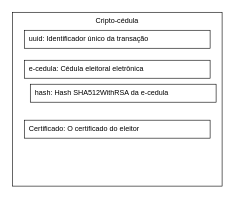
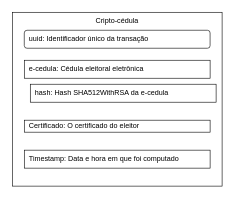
- <mxCell id="3" value="uuid: Identificador único da transação" style="rounded=0;whiteSpace=wrap;html=1;align=left;spacingLeft=6;" parent="1" vertex="1"><mxGeometry x="40" y="50" width="310" height="30" as="geometry" /></mxCell>
+ <mxCell id="3" value="uuid: Identificador único da transação" style="whiteSpace=wrap;html=1;align=left;spacingLeft=6;rounded=1;" parent="1" vertex="1"><mxGeometry x="40" y="50" width="310" height="30" as="geometry" /></mxCell>
- <mxCell id="6" value="Certificado: O certificado do eleitor" style="rounded=0;whiteSpace=wrap;html=1;align=left;spacingLeft=6;" parent="1" vertex="1"><mxGeometry x="40" y="200" width="310" height="30" as="geometry" /></mxCell>
+ <mxCell id="6" value="Certificado: O certificado do eleitor" style="rounded=0;whiteSpace=wrap;html=1;align=left;spacingLeft=6;" parent="1" vertex="1"><mxGeometry x="40" y="200" width="310" height="20" as="geometry" /></mxCell>
+ <mxCell id="7" value="Timestamp: Data e hora em que foi computado" style="rounded=0;whiteSpace=wrap;html=1;align=left;spacingLeft=6;" parent="1" vertex="1"><mxGeometry x="40" y="250" width="310" height="30" as="geometry" /></mxCell>
